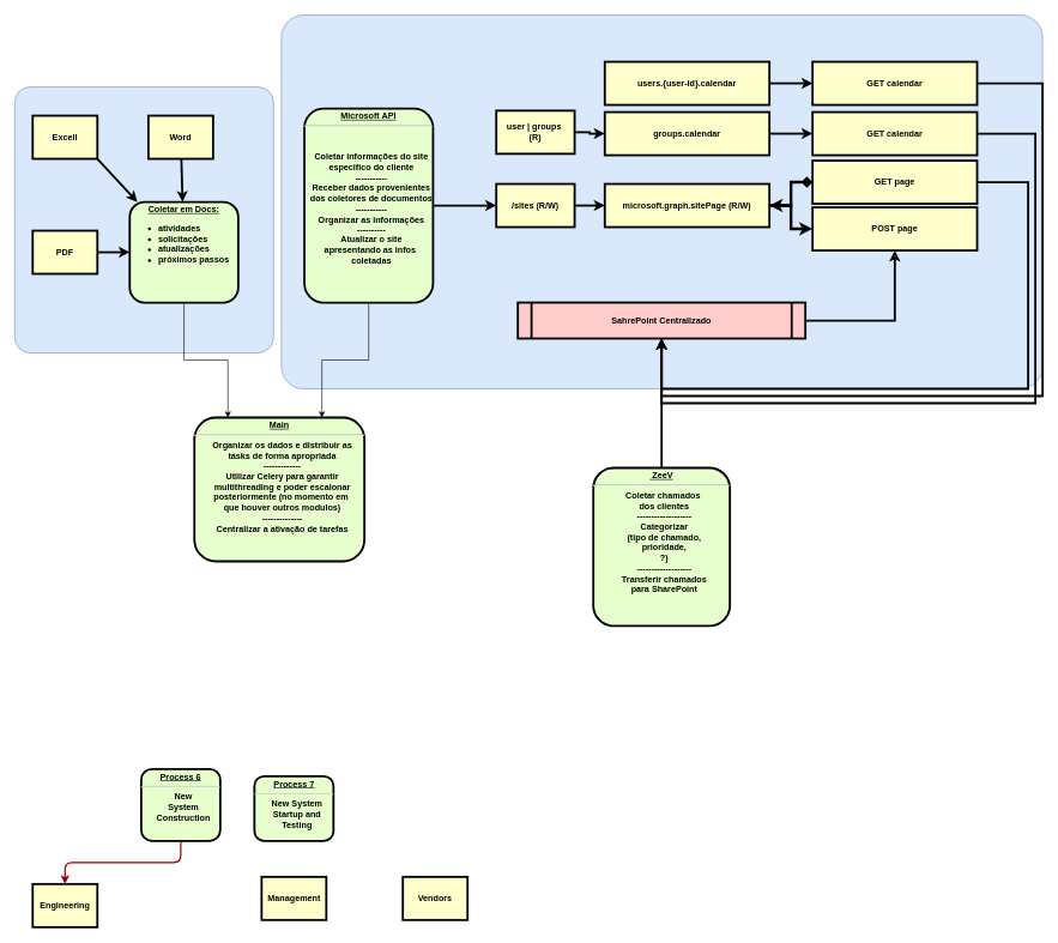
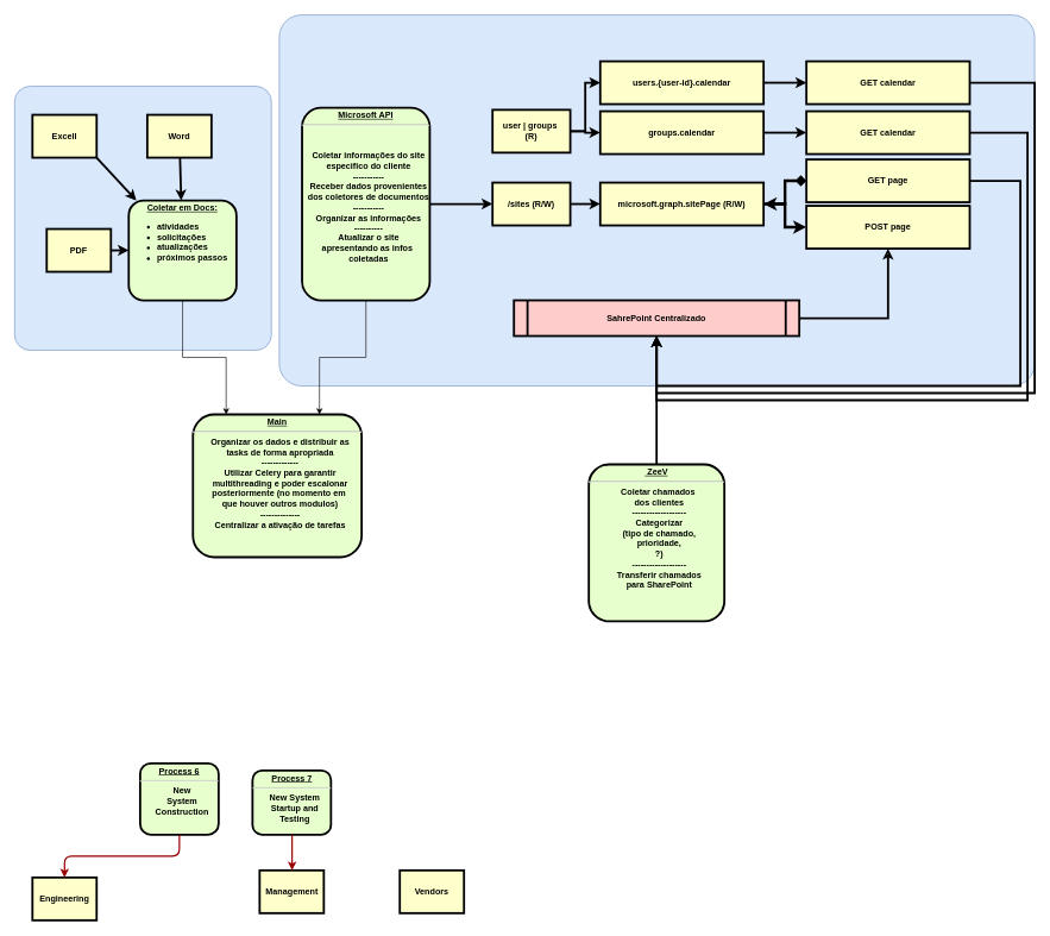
+ <mxCell id="35" style="edgeStyle=orthogonalEdgeStyle;rounded=0;orthogonalLoop=1;jettySize=auto;html=1;entryX=0;entryY=0.5;entryDx=0;entryDy=0;strokeWidth=3;" edge="1" parent="1" source="37" target="39"><mxGeometry relative="1" as="geometry" /></mxCell>
- <mxCell id="6" value="PDF" style="whiteSpace=wrap;align=center;verticalAlign=middle;fontStyle=1;strokeWidth=3;fillColor=#FFFFCC" parent="1" vertex="1"><mxGeometry x="45" y="320" width="90" height="60" as="geometry" /></mxCell>
+ <mxCell id="6" value="PDF" style="whiteSpace=wrap;align=center;verticalAlign=middle;fontStyle=1;strokeWidth=3;fillColor=#FFFFCC" parent="1" vertex="1"><mxGeometry x="65" y="320" width="90" height="60" as="geometry" /></mxCell>
+ <mxCell id="22" value="" style="edgeStyle=elbowEdgeStyle;elbow=horizontal;strokeColor=#990000;strokeWidth=2" parent="1" source="21" target="16" edge="1"><mxGeometry width="100" height="100" relative="1" as="geometry"><mxPoint x="210" y="920" as="sourcePoint" /><mxPoint x="240" y="910" as="targetPoint" /></mxGeometry></mxCell>
